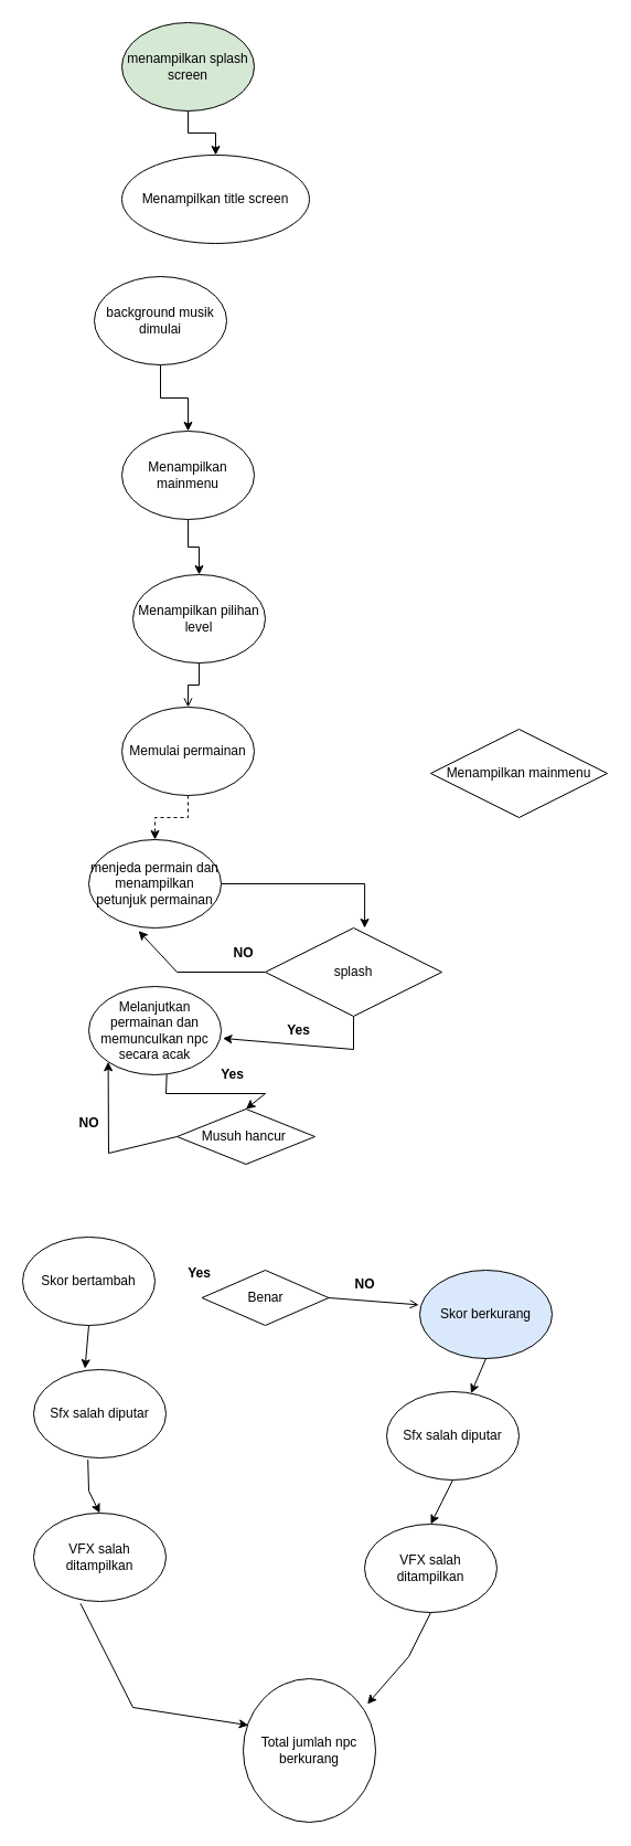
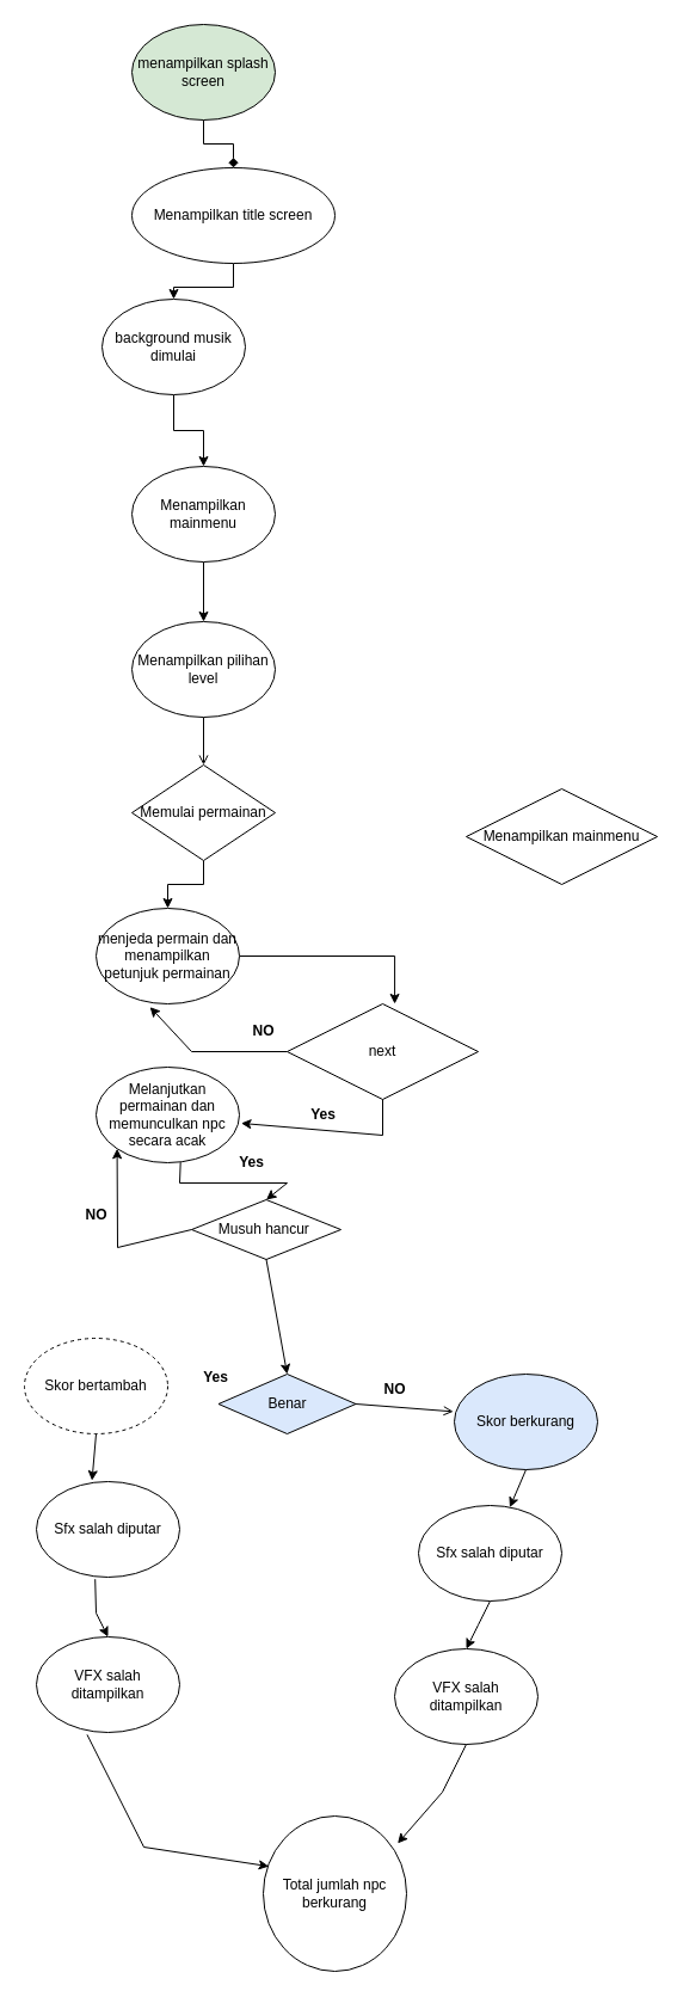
- <mxCell id="3" style="edgeStyle=orthogonalEdgeStyle;rounded=0;orthogonalLoop=1;jettySize=auto;html=1;entryX=0.5;entryY=0;entryDx=0;entryDy=0;" edge="1" parent="1" source="4" target="6"><mxGeometry relative="1" as="geometry" /></mxCell>
+ <mxCell id="3" style="edgeStyle=orthogonalEdgeStyle;rounded=0;orthogonalLoop=1;jettySize=auto;html=1;entryX=0.5;entryY=0;entryDx=0;entryDy=0;endArrow=diamond;" edge="1" parent="1" source="4" target="6"><mxGeometry relative="1" as="geometry" /></mxCell>
+ <mxCell id="5" style="edgeStyle=orthogonalEdgeStyle;rounded=0;orthogonalLoop=1;jettySize=auto;html=1;entryX=0.5;entryY=0;entryDx=0;entryDy=0;" edge="1" parent="1" source="6" target="20"><mxGeometry relative="1" as="geometry" /></mxCell>
- <mxCell id="10" value="Menampilkan pilihan level" style="ellipse;whiteSpace=wrap;html=1;" vertex="1" parent="1"><mxGeometry x="120" y="520" width="120" height="80" as="geometry" /></mxCell>
+ <mxCell id="10" value="Menampilkan pilihan level" style="ellipse;whiteSpace=wrap;html=1;" vertex="1" parent="1"><mxGeometry x="110" y="520" width="120" height="80" as="geometry" /></mxCell>
- <mxCell id="12" value="Memulai permainan" style="ellipse;whiteSpace=wrap;html=1;" vertex="1" parent="1"><mxGeometry x="110" y="640" width="120" height="80" as="geometry" /></mxCell>
+ <mxCell id="12" value="Memulai permainan" style="rhombus;whiteSpace=wrap;html=1;" vertex="1" parent="1"><mxGeometry x="110" y="640" width="120" height="80" as="geometry" /></mxCell>
- <mxCell id="11" style="edgeStyle=orthogonalEdgeStyle;rounded=0;orthogonalLoop=1;jettySize=auto;html=1;entryX=0.5;entryY=0;entryDx=0;entryDy=0;dashed=1;" edge="1" parent="1" source="12" target="14"><mxGeometry relative="1" as="geometry" /></mxCell>
+ <mxCell id="11" style="edgeStyle=orthogonalEdgeStyle;rounded=0;orthogonalLoop=1;jettySize=auto;html=1;entryX=0.5;entryY=0;entryDx=0;entryDy=0;" edge="1" parent="1" source="12" target="14"><mxGeometry relative="1" as="geometry" /></mxCell>
- <mxCell id="21" value="splash" style="rhombus;whiteSpace=wrap;html=1;" vertex="1" parent="1"><mxGeometry x="240" y="840" width="160" height="80" as="geometry" /></mxCell>
+ <mxCell id="21" value="next" style="rhombus;whiteSpace=wrap;html=1;" vertex="1" parent="1"><mxGeometry x="240" y="840" width="160" height="80" as="geometry" /></mxCell>
+ <mxCell id="27" value="" style="endArrow=classic;html=1;rounded=0;exitX=0.5;exitY=1;exitDx=0;exitDy=0;entryX=0.5;entryY=0;entryDx=0;entryDy=0;" edge="1" parent="1" source="16" target="40"><mxGeometry width="50" height="50" relative="1" as="geometry"><mxPoint x="171" y="990" as="sourcePoint" /><mxPoint x="280" y="1040" as="targetPoint" /><Array as="points" /></mxGeometry></mxCell>
- <mxCell id="18" value="Skor bertambah" style="ellipse;whiteSpace=wrap;html=1;" vertex="1" parent="1"><mxGeometry x="20" y="1120" width="120" height="80" as="geometry" /></mxCell>
+ <mxCell id="18" value="Skor bertambah" style="ellipse;whiteSpace=wrap;html=1;dashed=1;" vertex="1" parent="1"><mxGeometry x="20" y="1120" width="120" height="80" as="geometry" /></mxCell>
- <mxCell id="40" value="Benar" style="rhombus;whiteSpace=wrap;html=1;" vertex="1" parent="1"><mxGeometry x="182.5" y="1150" width="115" height="50" as="geometry" /></mxCell>
+ <mxCell id="40" value="Benar" style="rhombus;whiteSpace=wrap;html=1;fillColor=#dae8fc;" vertex="1" parent="1"><mxGeometry x="182.5" y="1150" width="115" height="50" as="geometry" /></mxCell>
